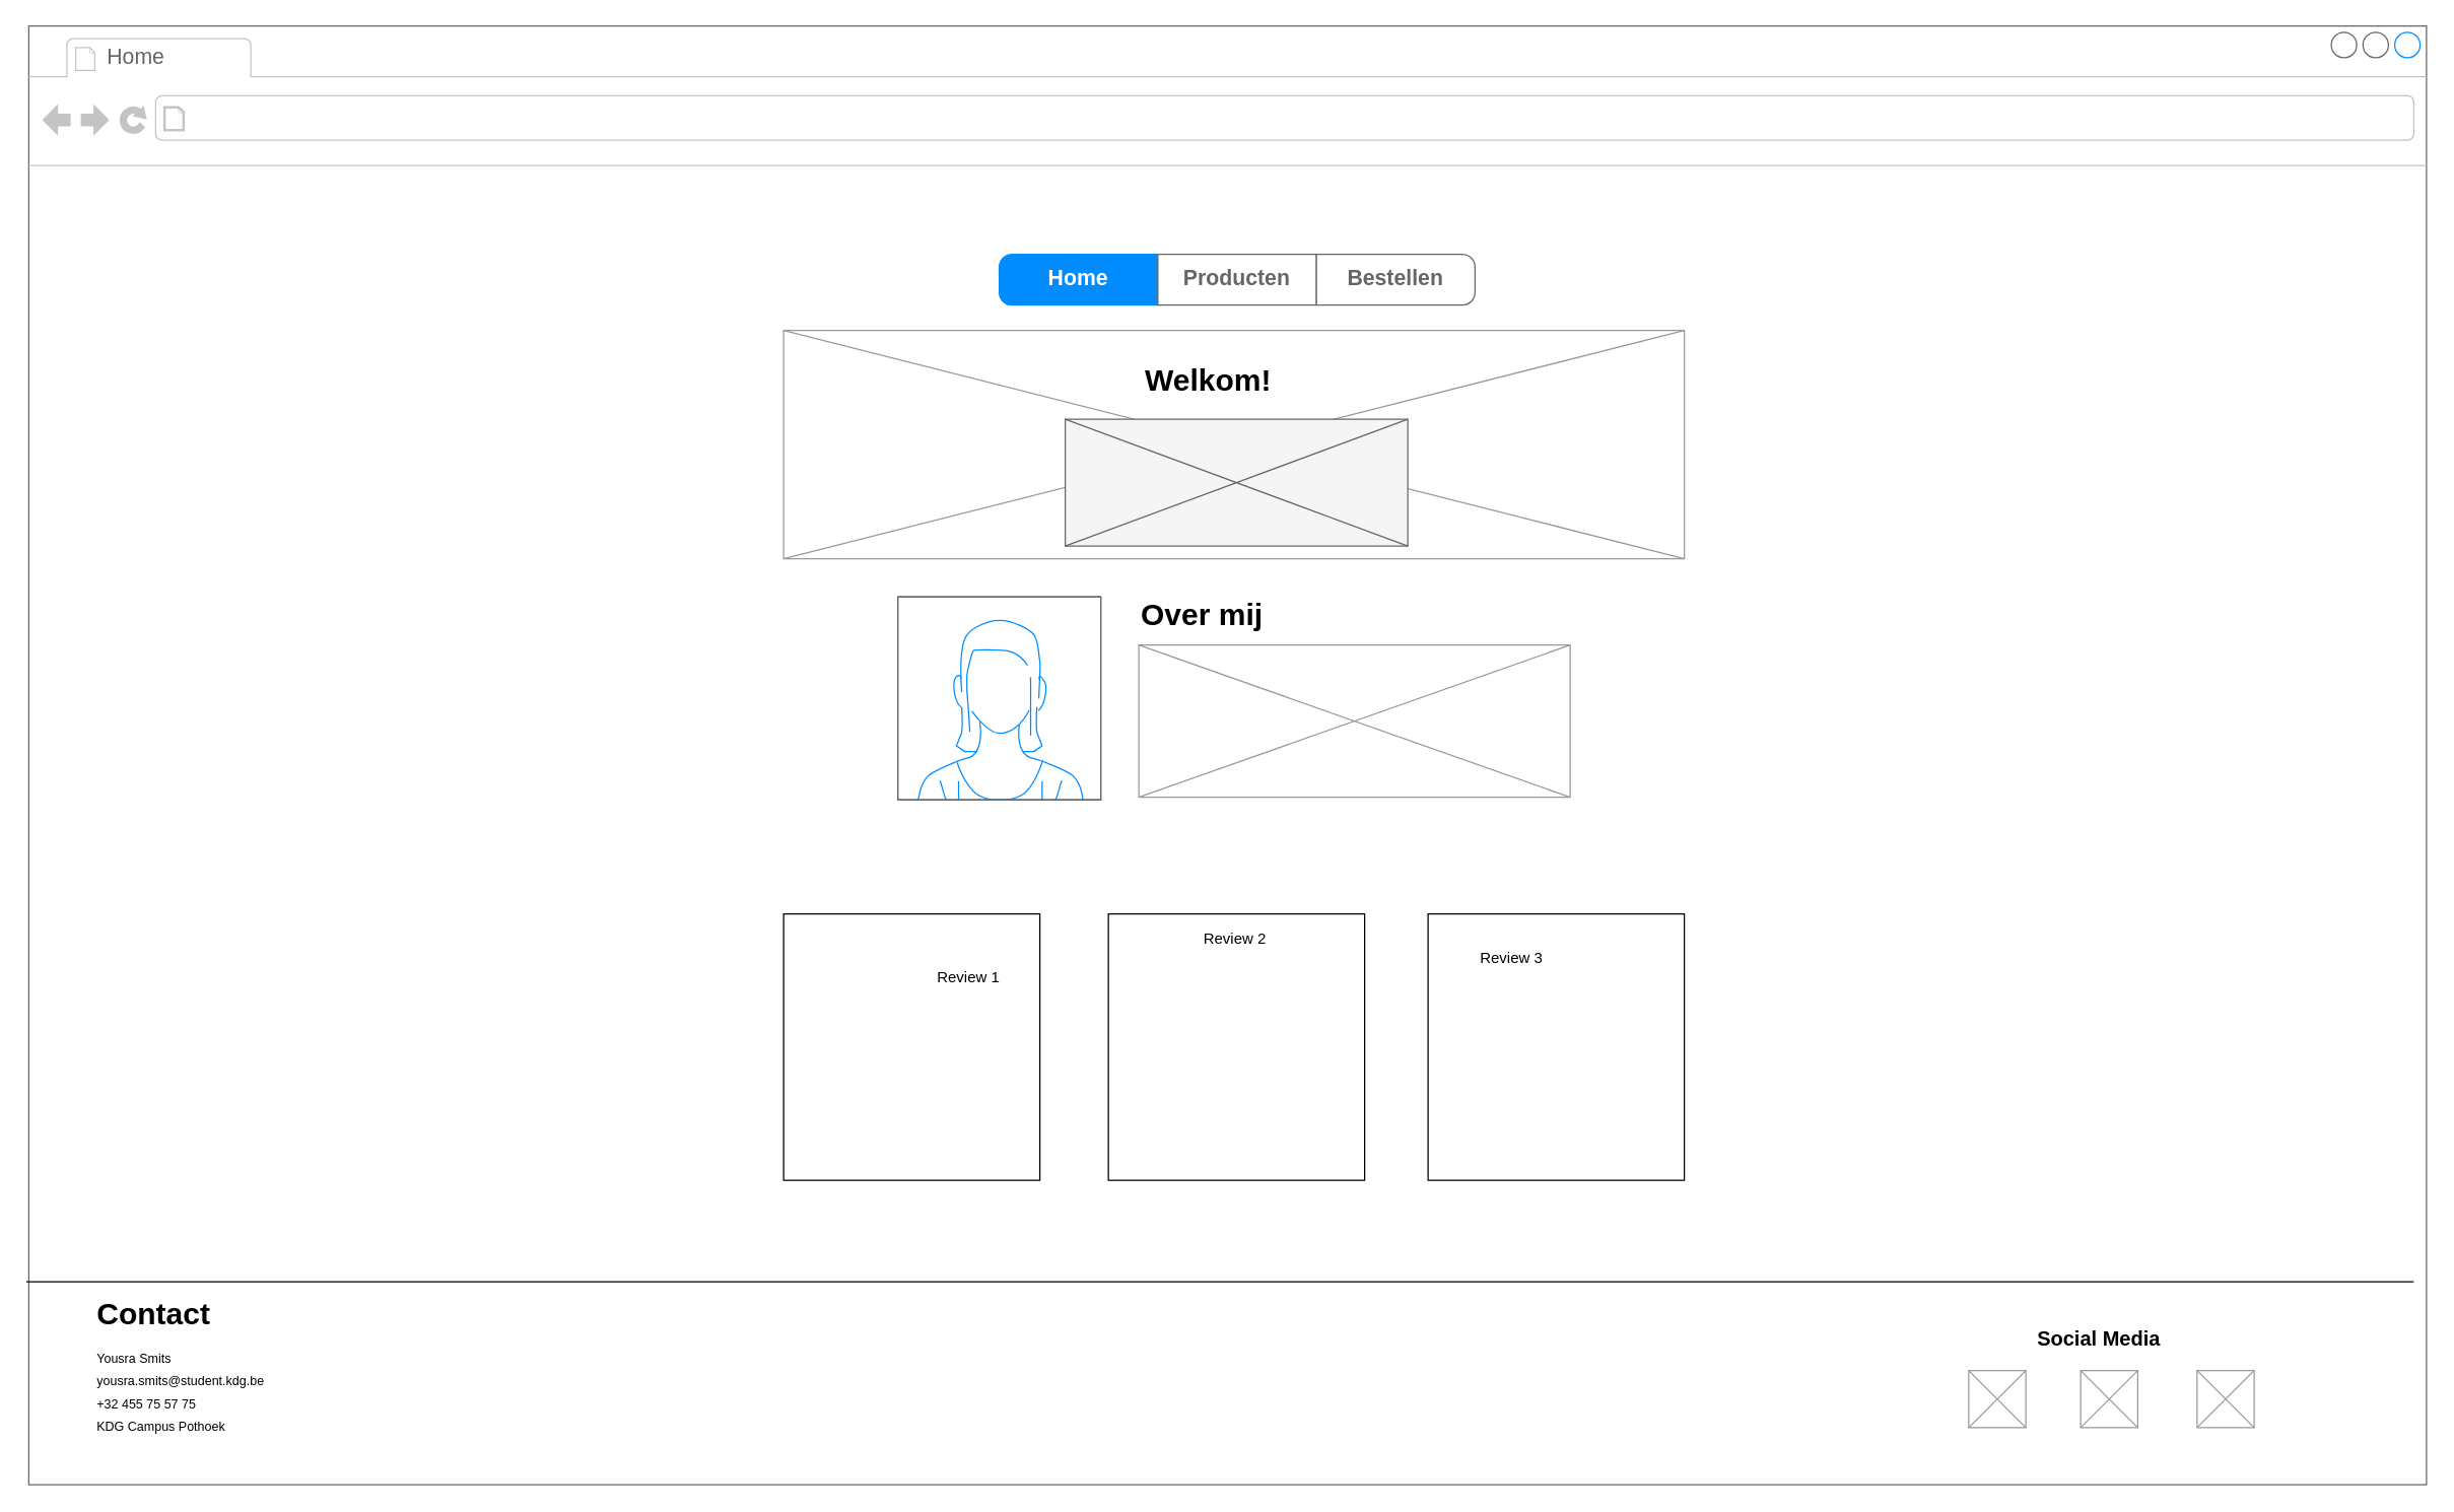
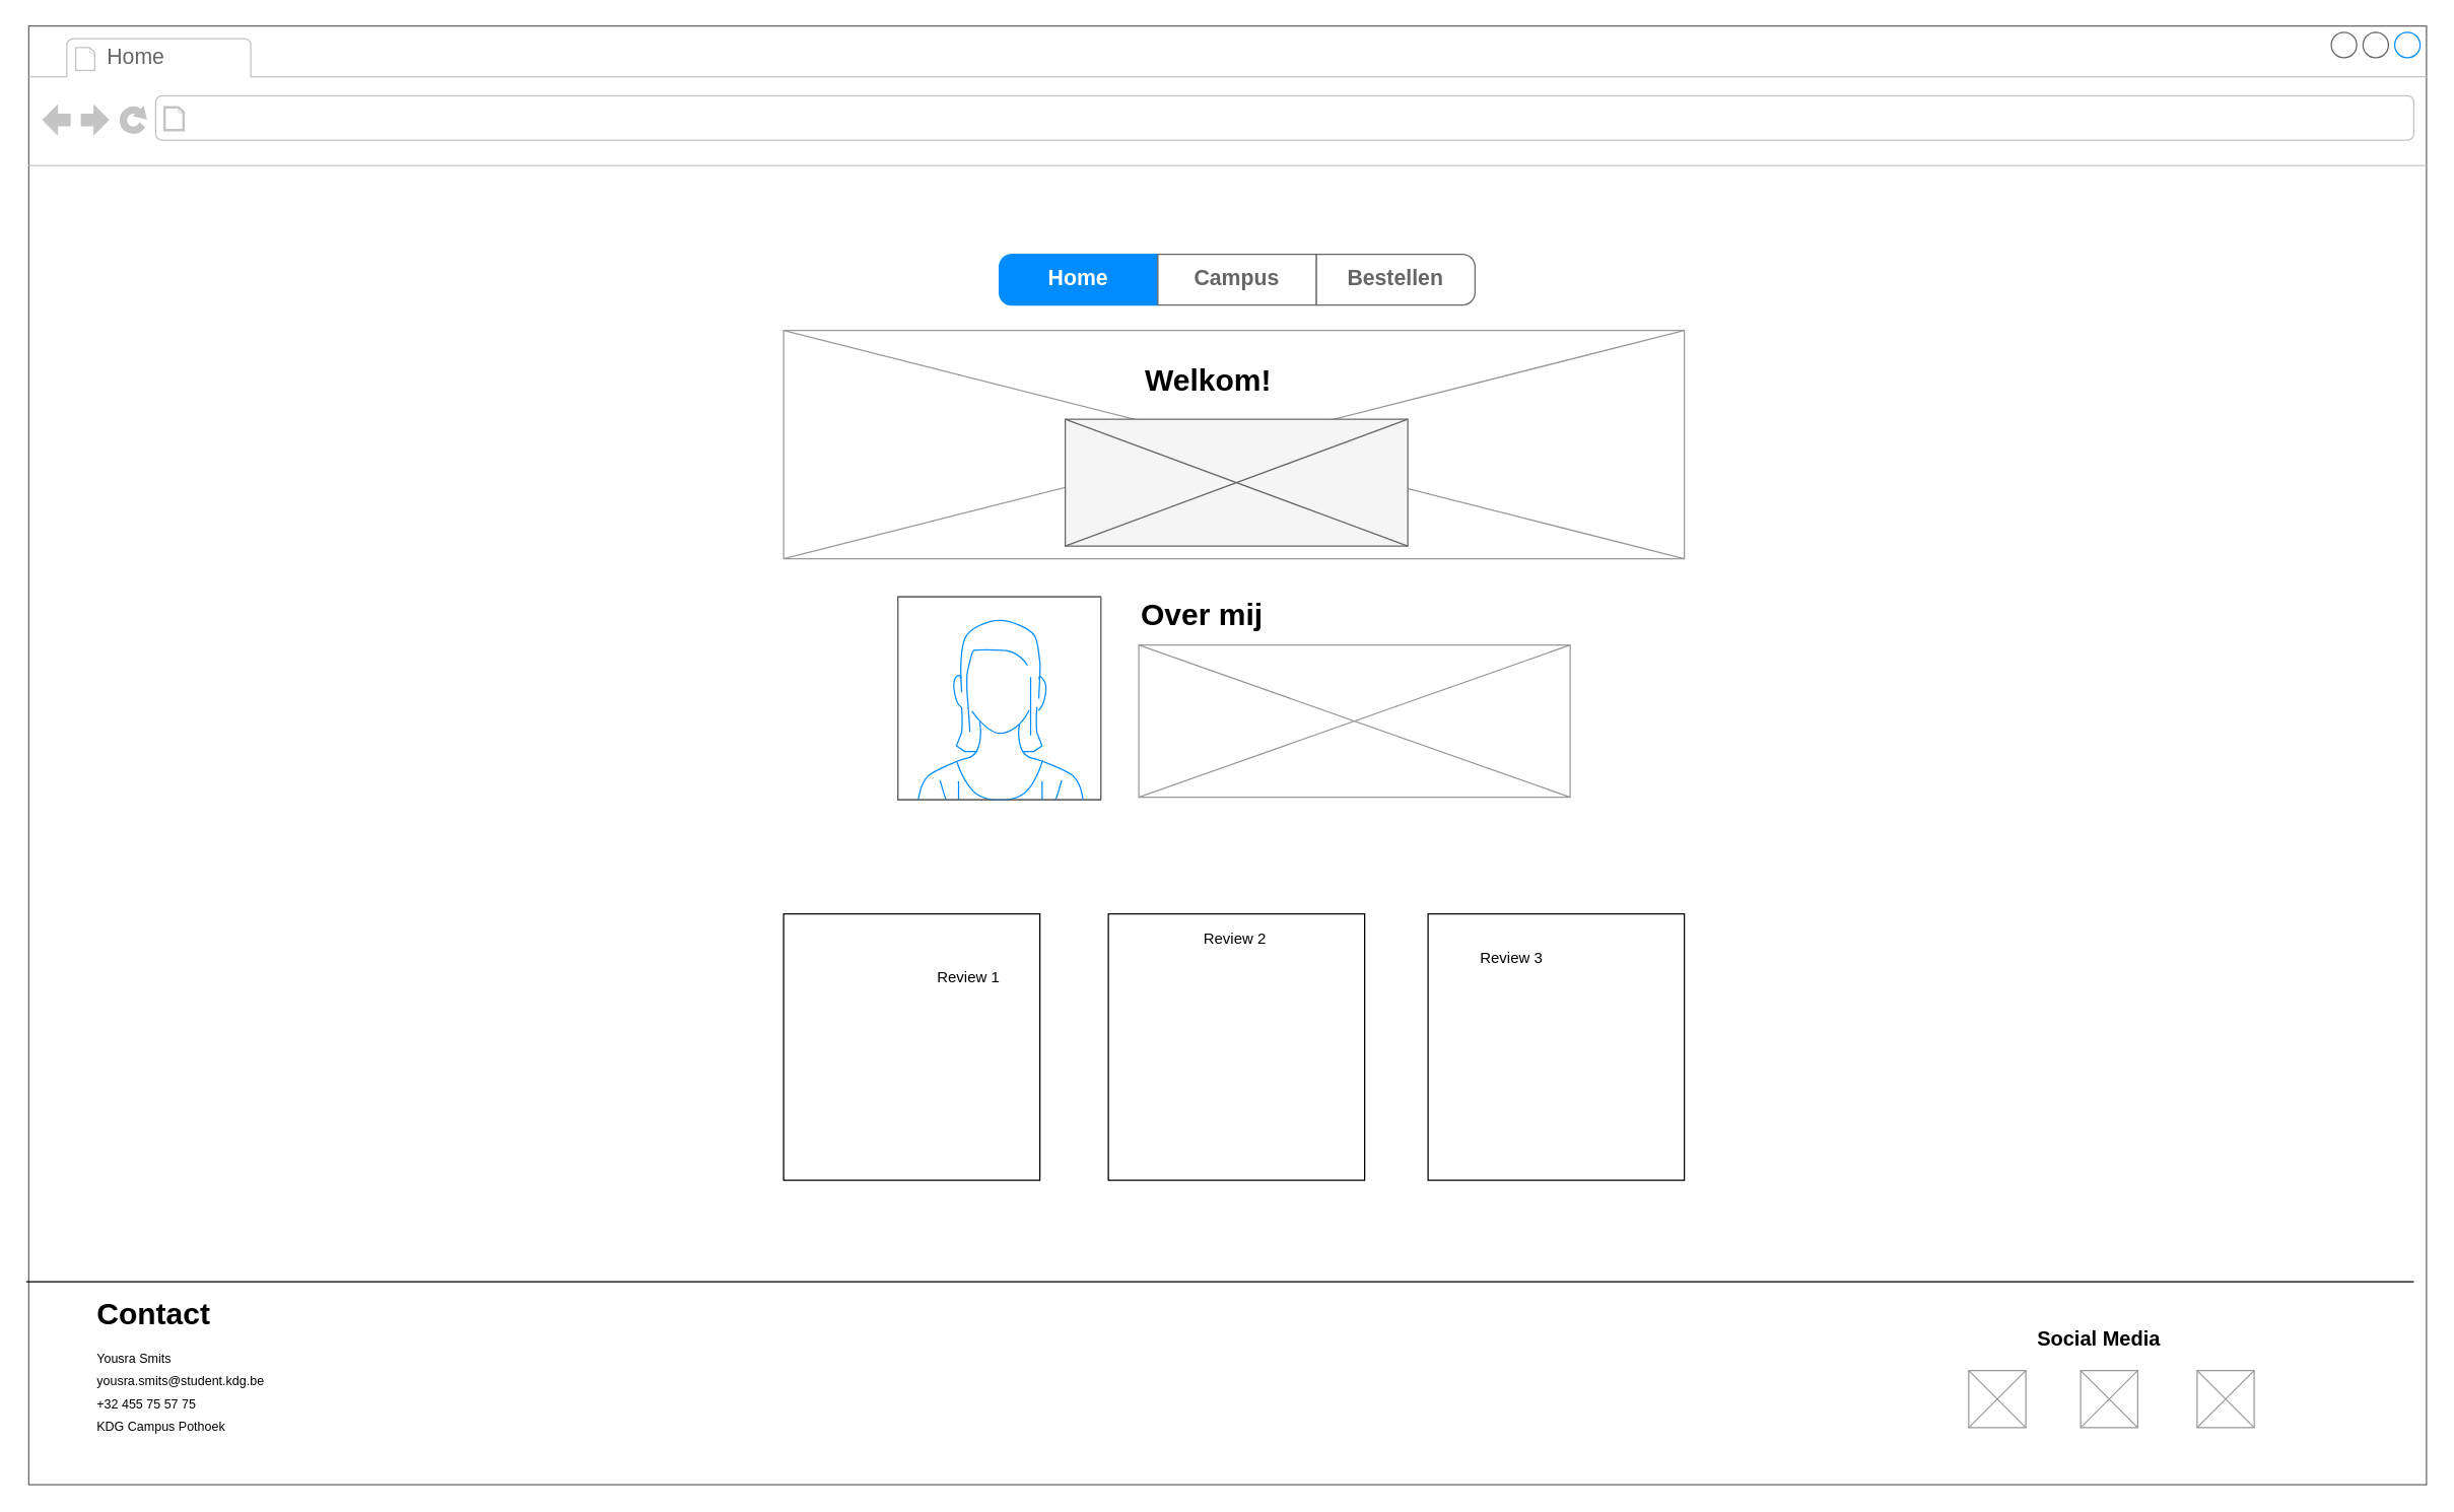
- <mxCell id="20" value="Producten" style="text;strokeColor=inherit;align=center;verticalAlign=middle;spacingLeft=10;spacingRight=10;overflow=hidden;points=[[0,0.5],[1,0.5]];portConstraint=eastwest;rotatable=0;whiteSpace=wrap;html=1;rSize=5;fillColor=inherit;fontColor=inherit;fontSize=17;fontStyle=1;" vertex="1" parent="18"><mxGeometry x="125" width="125" height="40" as="geometry" /></mxCell>
+ <mxCell id="20" value="Campus" style="text;strokeColor=inherit;align=center;verticalAlign=middle;spacingLeft=10;spacingRight=10;overflow=hidden;points=[[0,0.5],[1,0.5]];portConstraint=eastwest;rotatable=0;whiteSpace=wrap;html=1;rSize=5;fillColor=inherit;fontColor=inherit;fontSize=17;fontStyle=1;" vertex="1" parent="18"><mxGeometry x="125" width="125" height="40" as="geometry" /></mxCell>
